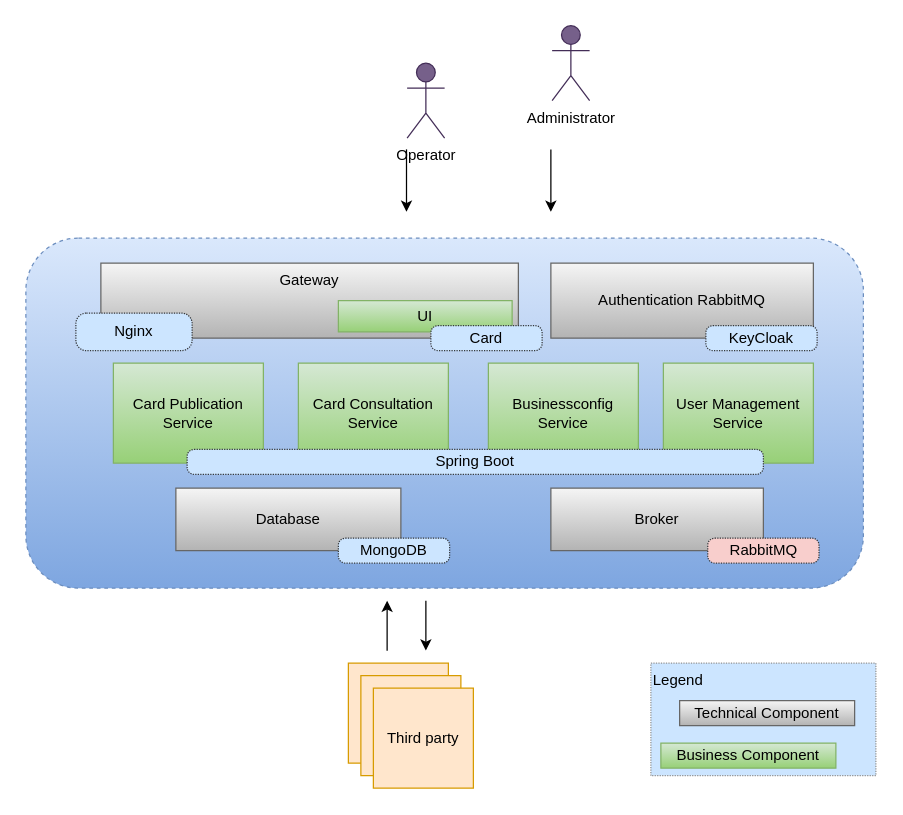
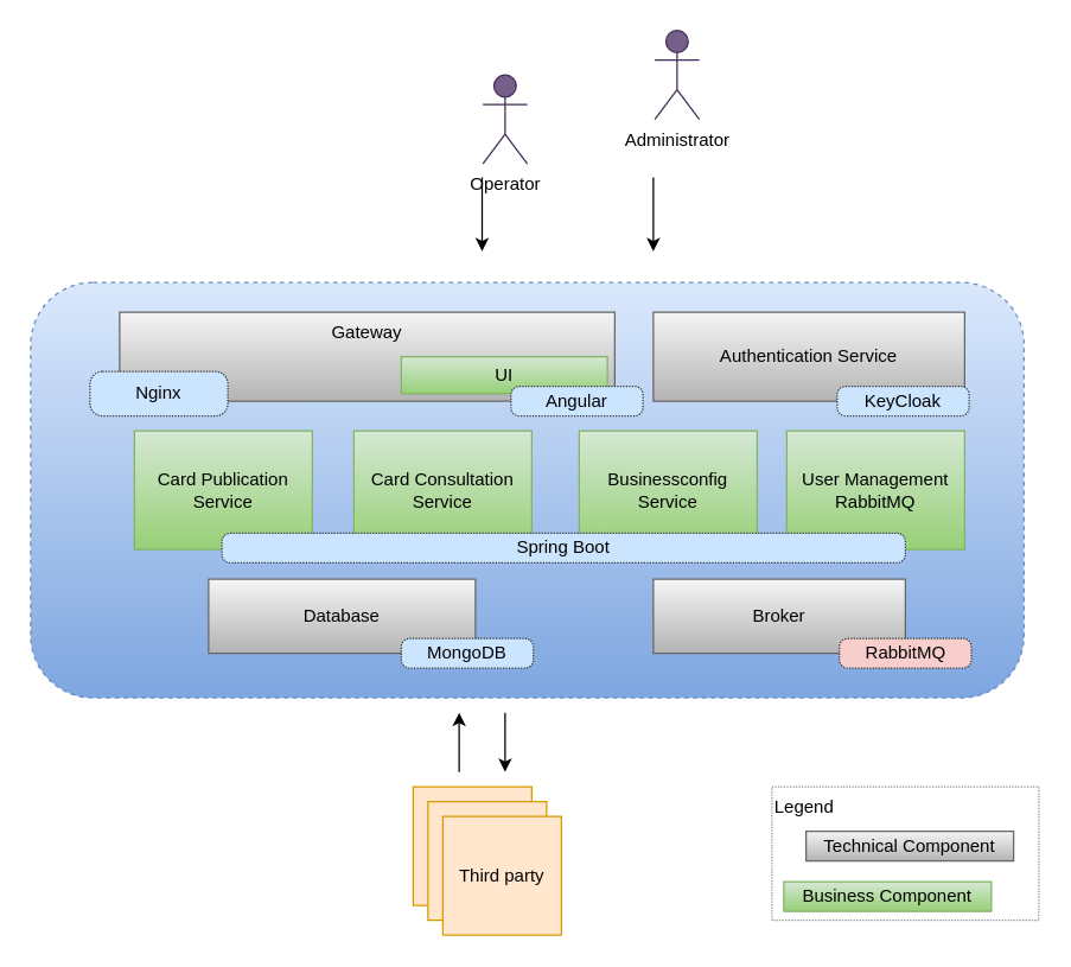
- <mxCell id="14" value="Authentication RabbitMQ " style="whiteSpace=wrap;html=1;fillColor=#f5f5f5;strokeColor=#666666;gradientColor=#b3b3b3;" parent="1" vertex="1"><mxGeometry x="440" y="210" width="210" height="60" as="geometry" /></mxCell>
+ <mxCell id="14" value="Authentication Service " style="whiteSpace=wrap;html=1;fillColor=#f5f5f5;strokeColor=#666666;gradientColor=#b3b3b3;" parent="1" vertex="1"><mxGeometry x="440" y="210" width="210" height="60" as="geometry" /></mxCell>
- <mxCell id="30" value="Card" style="rounded=1;whiteSpace=wrap;html=1;dashed=1;dashPattern=1 1;strokeColor=#36393d;fillColor=#cce5ff;arcSize=28;" parent="1" vertex="1"><mxGeometry x="344" y="260" width="89" height="20" as="geometry" /></mxCell>
+ <mxCell id="30" value="Angular" style="rounded=1;whiteSpace=wrap;html=1;dashed=1;dashPattern=1 1;strokeColor=#36393d;fillColor=#cce5ff;arcSize=28;" parent="1" vertex="1"><mxGeometry x="344" y="260" width="89" height="20" as="geometry" /></mxCell>
- <mxCell id="28" value="User Management Service" style="whiteSpace=wrap;html=1;fillColor=#d5e8d4;strokeColor=#82b366;gradientColor=#97d077;" parent="1" vertex="1"><mxGeometry x="530" y="290" width="120" height="80" as="geometry" /></mxCell>
+ <mxCell id="28" value="User Management RabbitMQ" style="whiteSpace=wrap;html=1;fillColor=#d5e8d4;strokeColor=#82b366;gradientColor=#97d077;" parent="1" vertex="1"><mxGeometry x="530" y="290" width="120" height="80" as="geometry" /></mxCell>
- <mxCell id="2" value="&lt;div align=&quot;left&quot;&gt;Legend&lt;/div&gt;" style="rounded=0;whiteSpace=wrap;html=1;align=left;verticalAlign=top;dashed=1;dashPattern=1 1;strokeColor=#919191;fillColor=#cce5ff;" parent="1" vertex="1"><mxGeometry x="520" y="530" width="180" height="90" as="geometry" /></mxCell>
+ <mxCell id="2" value="&lt;div align=&quot;left&quot;&gt;Legend&lt;/div&gt;" style="rounded=0;whiteSpace=wrap;html=1;align=left;verticalAlign=top;dashed=1;dashPattern=1 1;strokeColor=#919191;" parent="1" vertex="1"><mxGeometry x="520" y="530" width="180" height="90" as="geometry" /></mxCell>
